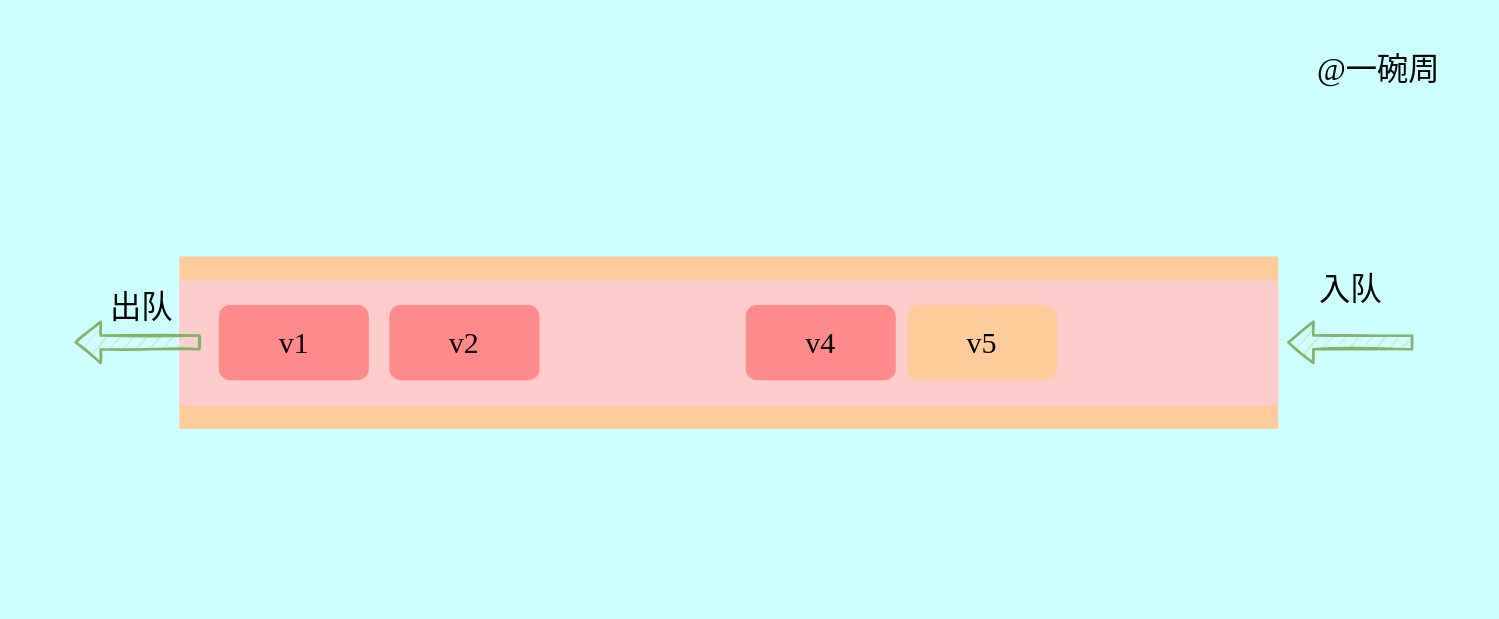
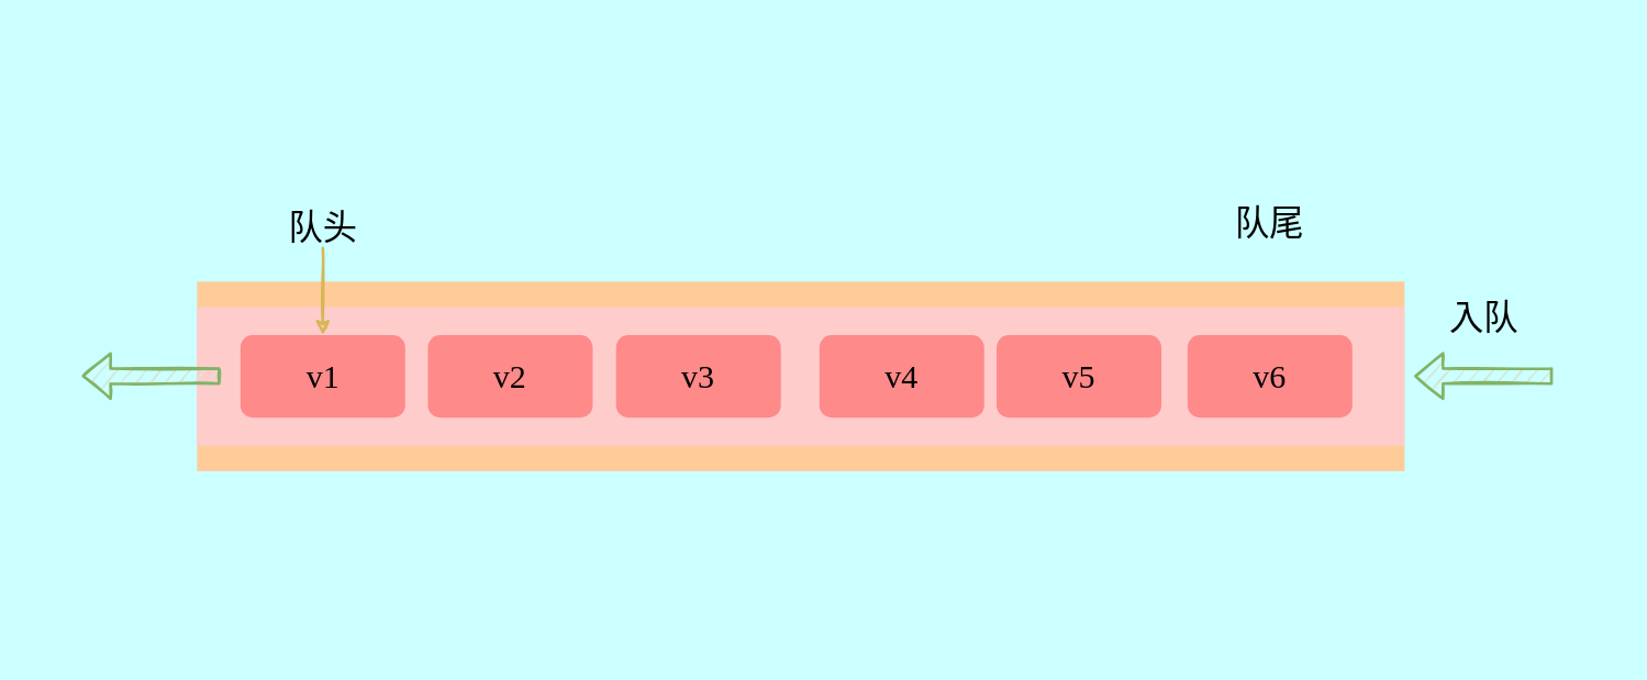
- <mxCell id="16" value="@一碗周" style="text;html=1;strokeColor=none;fillColor=none;align=center;verticalAlign=middle;whiteSpace=wrap;rounded=0;shadow=1;sketch=1;fontFamily=Comic Sans MS;fontSize=25;" parent="1" vertex="1"><mxGeometry x="1044" y="40" width="117" height="30" as="geometry" /></mxCell>
+ <mxCell id="15" value="队尾" style="text;html=1;strokeColor=none;fillColor=none;align=center;verticalAlign=middle;whiteSpace=wrap;rounded=0;shadow=1;sketch=1;fontFamily=Comic Sans MS;fontSize=25;" parent="1" vertex="1"><mxGeometry x="894" y="147" width="60" height="30" as="geometry" /></mxCell>
+ <mxCell id="14" value="队头" style="text;html=1;strokeColor=none;fillColor=none;align=center;verticalAlign=middle;whiteSpace=wrap;rounded=0;shadow=1;sketch=1;fontFamily=Comic Sans MS;fontSize=25;" parent="1" vertex="1"><mxGeometry x="204.5" y="150" width="60" height="30" as="geometry" /></mxCell>
+ <mxCell id="13" style="edgeStyle=orthogonalEdgeStyle;rounded=0;orthogonalLoop=1;jettySize=auto;html=1;exitX=0.5;exitY=1;exitDx=0;exitDy=0;strokeWidth=2;fillColor=#fff2cc;strokeColor=#d6b656;sketch=1;" edge="1" parent="1" source="14" target="5"><mxGeometry relative="1" as="geometry" /></mxCell>
- <mxCell id="12" value="出队" style="text;html=1;strokeColor=none;fillColor=none;align=center;verticalAlign=middle;whiteSpace=wrap;rounded=0;shadow=1;sketch=1;fontFamily=Comic Sans MS;fontSize=25;" parent="1" vertex="1"><mxGeometry x="82.75" y="230" width="60" height="30" as="geometry" /></mxCell>
+ <mxCell id="7" value="&lt;font style=&quot;font-size: 24px&quot; face=&quot;Comic Sans MS&quot;&gt;v3&lt;/font&gt;" style="rounded=1;whiteSpace=wrap;html=1;fillColor=#FF8A8A;strokeColor=none;" parent="1" vertex="1"><mxGeometry x="448" y="243.5" width="120" height="60" as="geometry" /></mxCell>
- <mxCell id="9" value="&lt;font style=&quot;font-size: 24px&quot; face=&quot;Comic Sans MS&quot;&gt;v5&lt;/font&gt;" style="rounded=1;whiteSpace=wrap;html=1;fillColor=#ffcc99;strokeColor=none;" parent="1" vertex="1"><mxGeometry x="725" y="243.5" width="120" height="60" as="geometry" /></mxCell>
+ <mxCell id="9" value="&lt;font style=&quot;font-size: 24px&quot; face=&quot;Comic Sans MS&quot;&gt;v5&lt;/font&gt;" style="rounded=1;whiteSpace=wrap;html=1;fillColor=#FF8A8A;strokeColor=none;" parent="1" vertex="1"><mxGeometry x="725" y="243.5" width="120" height="60" as="geometry" /></mxCell>
+ <mxCell id="10" value="&lt;font style=&quot;font-size: 24px&quot; face=&quot;Comic Sans MS&quot;&gt;v6&lt;/font&gt;" style="rounded=1;whiteSpace=wrap;html=1;fillColor=#FF8A8A;strokeColor=none;" parent="1" vertex="1"><mxGeometry x="864" y="243.5" width="120" height="60" as="geometry" /></mxCell>
